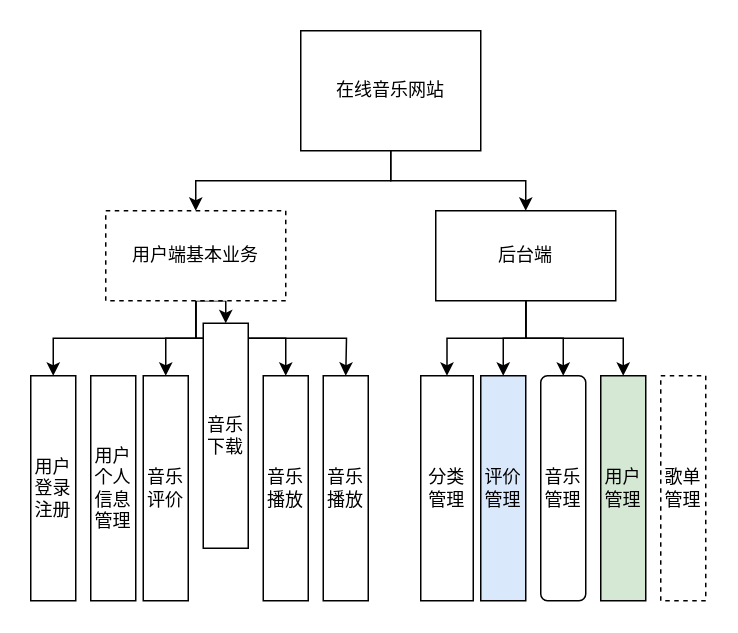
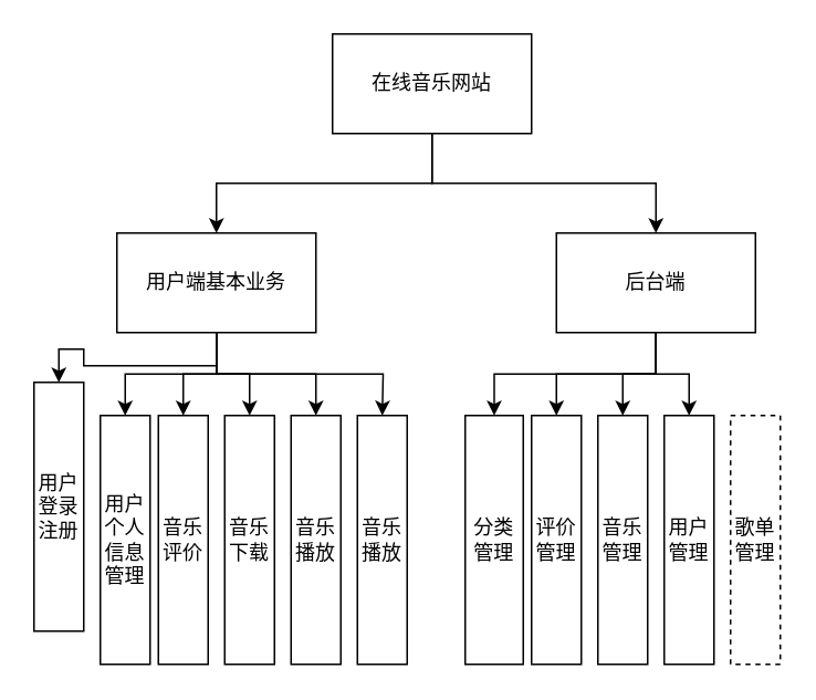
- <mxCell id="4" value="在线音乐网站" style="rounded=0;whiteSpace=wrap;html=1;" vertex="1" parent="1"><mxGeometry x="200" y="20" width="120" height="80" as="geometry" /></mxCell>
+ <mxCell id="4" value="在线音乐网站" style="rounded=0;whiteSpace=wrap;html=1;" vertex="1" parent="1"><mxGeometry x="200" y="20" width="120" height="60" as="geometry" /></mxCell>
- <mxCell id="11" value="用户端基本业务" style="rounded=0;whiteSpace=wrap;html=1;dashed=1;" vertex="1" parent="1"><mxGeometry x="70" y="140" width="120" height="60" as="geometry" /></mxCell>
+ <mxCell id="11" value="用户端基本业务" style="rounded=0;whiteSpace=wrap;html=1;" vertex="1" parent="1"><mxGeometry x="70" y="140" width="120" height="60" as="geometry" /></mxCell>
- <mxCell id="16" value="后台端" style="rounded=0;whiteSpace=wrap;html=1;" vertex="1" parent="1"><mxGeometry x="290" y="140" width="120" height="60" as="geometry" /></mxCell>
+ <mxCell id="16" value="后台端" style="rounded=0;whiteSpace=wrap;html=1;" vertex="1" parent="1"><mxGeometry x="335" y="140" width="120" height="60" as="geometry" /></mxCell>
+ <mxCell id="9" style="edgeStyle=orthogonalEdgeStyle;rounded=0;orthogonalLoop=1;jettySize=auto;html=1;exitX=0.5;exitY=1;exitDx=0;exitDy=0;entryX=0.5;entryY=0;entryDx=0;entryDy=0;" edge="1" parent="1" source="11" target="18"><mxGeometry relative="1" as="geometry" /></mxCell>
- <mxCell id="20" value="音乐下载" style="rounded=0;whiteSpace=wrap;html=1;" vertex="1" parent="1"><mxGeometry x="135" y="215" width="30" height="150" as="geometry" /></mxCell>
+ <mxCell id="20" value="音乐下载" style="rounded=0;whiteSpace=wrap;html=1;" vertex="1" parent="1"><mxGeometry x="135" y="250" width="30" height="150" as="geometry" /></mxCell>
- <mxCell id="17" value="&lt;div&gt;用户&lt;/div&gt;&lt;div&gt;登录&lt;/div&gt;&lt;div&gt;注册&lt;br&gt;&lt;/div&gt;" style="rounded=0;whiteSpace=wrap;html=1;" vertex="1" parent="1"><mxGeometry x="20" y="250" width="30" height="150" as="geometry" /></mxCell>
+ <mxCell id="17" value="&lt;div&gt;用户&lt;/div&gt;&lt;div&gt;登录&lt;/div&gt;&lt;div&gt;注册&lt;br&gt;&lt;/div&gt;" style="rounded=0;whiteSpace=wrap;html=1;" vertex="1" parent="1"><mxGeometry x="20" y="230" width="30" height="150" as="geometry" /></mxCell>
- <mxCell id="24" value="评价管理" style="rounded=0;whiteSpace=wrap;html=1;fillColor=#dae8fc;" vertex="1" parent="1"><mxGeometry x="320" y="250" width="30" height="150" as="geometry" /></mxCell>
+ <mxCell id="24" value="评价管理" style="rounded=0;whiteSpace=wrap;html=1;" vertex="1" parent="1"><mxGeometry x="320" y="250" width="30" height="150" as="geometry" /></mxCell>
- <mxCell id="25" value="音乐管理" style="whiteSpace=wrap;html=1;rounded=1;" vertex="1" parent="1"><mxGeometry x="360" y="250" width="30" height="150" as="geometry" /></mxCell>
+ <mxCell id="25" value="音乐管理" style="rounded=0;whiteSpace=wrap;html=1;" vertex="1" parent="1"><mxGeometry x="360" y="250" width="30" height="150" as="geometry" /></mxCell>
- <mxCell id="26" value="用户管理" style="rounded=0;whiteSpace=wrap;html=1;fillColor=#d5e8d4;" vertex="1" parent="1"><mxGeometry x="400" y="250" width="30" height="150" as="geometry" /></mxCell>
+ <mxCell id="26" value="用户管理" style="rounded=0;whiteSpace=wrap;html=1;" vertex="1" parent="1"><mxGeometry x="400" y="250" width="30" height="150" as="geometry" /></mxCell>
